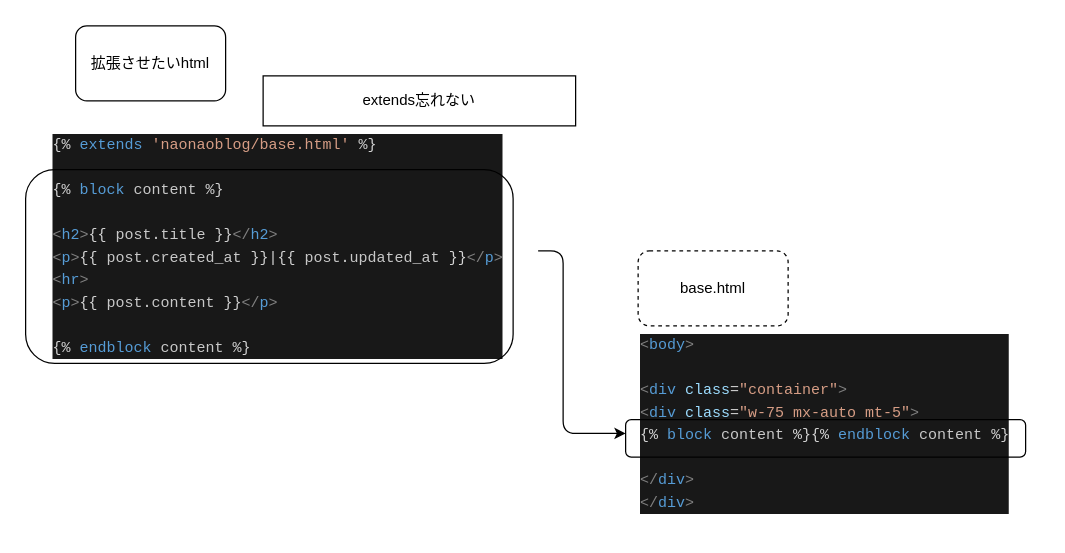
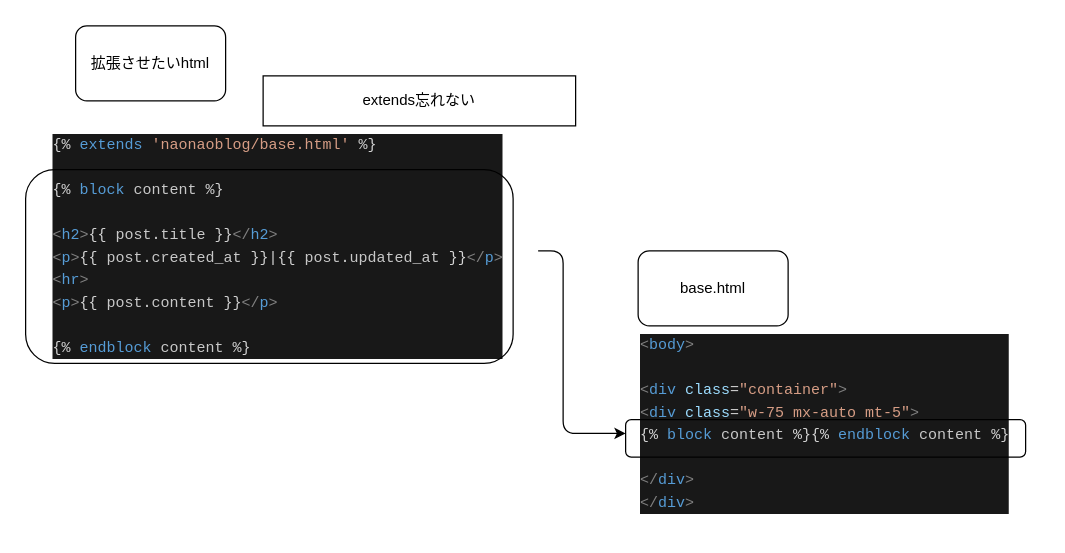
- <mxCell id="5" value="base.html" style="rounded=1;whiteSpace=wrap;html=1;dashed=1;" vertex="1" parent="1"><mxGeometry x="510" y="200" width="120" height="60" as="geometry" /></mxCell>
+ <mxCell id="5" value="base.html" style="rounded=1;whiteSpace=wrap;html=1;" vertex="1" parent="1"><mxGeometry x="510" y="200" width="120" height="60" as="geometry" /></mxCell>
